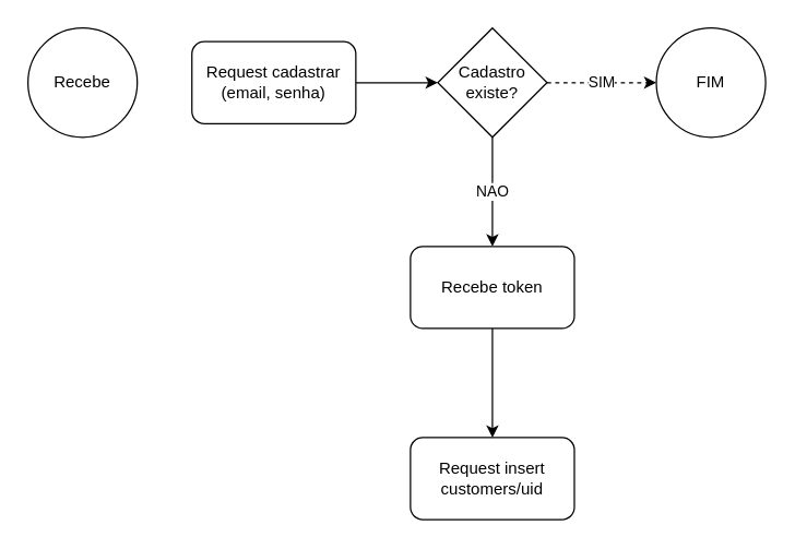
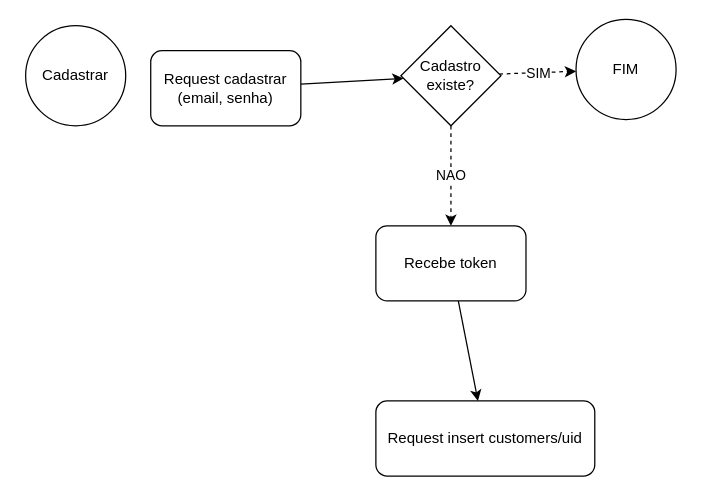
- <mxCell id="2" value="Recebe" style="ellipse;whiteSpace=wrap;html=1;aspect=fixed;" vertex="1" parent="1"><mxGeometry x="20" y="20" width="80" height="80" as="geometry" /></mxCell>
+ <mxCell id="2" value="Cadastrar" style="ellipse;whiteSpace=wrap;html=1;aspect=fixed;" vertex="1" parent="1"><mxGeometry x="20" y="20" width="80" height="80" as="geometry" /></mxCell>
- <mxCell id="4" value="Request cadastrar&lt;br&gt;(email, senha)" style="rounded=1;whiteSpace=wrap;html=1;" vertex="1" parent="1"><mxGeometry x="140" y="30" width="120" height="60" as="geometry" /></mxCell>
+ <mxCell id="4" value="Request cadastrar&lt;br&gt;(email, senha)" style="rounded=1;whiteSpace=wrap;html=1;" vertex="1" parent="1"><mxGeometry x="120" y="40" width="120" height="60" as="geometry" /></mxCell>
- <mxCell id="8" value="FIM" style="ellipse;whiteSpace=wrap;html=1;" vertex="1" parent="1"><mxGeometry x="480" y="20" width="80" height="80" as="geometry" /></mxCell>
+ <mxCell id="8" value="FIM" style="ellipse;whiteSpace=wrap;html=1;" vertex="1" parent="1"><mxGeometry x="460" y="15" width="80" height="80" as="geometry" /></mxCell>
- <mxCell id="6" value="NAO" style="edgeStyle=none;html=1;" edge="1" parent="1" source="7" target="10"><mxGeometry relative="1" as="geometry" /></mxCell>
+ <mxCell id="6" value="NAO" style="edgeStyle=none;html=1;dashed=1;" edge="1" parent="1" source="7" target="10"><mxGeometry relative="1" as="geometry" /></mxCell>
- <mxCell id="11" value="Request insert customers/uid" style="rounded=1;whiteSpace=wrap;html=1;" vertex="1" parent="1"><mxGeometry x="300" y="320" width="120" height="60" as="geometry" /></mxCell>
+ <mxCell id="11" value="Request insert customers/uid" style="rounded=1;whiteSpace=wrap;html=1;" vertex="1" parent="1"><mxGeometry x="300" y="320" width="175" height="60" as="geometry" /></mxCell>
